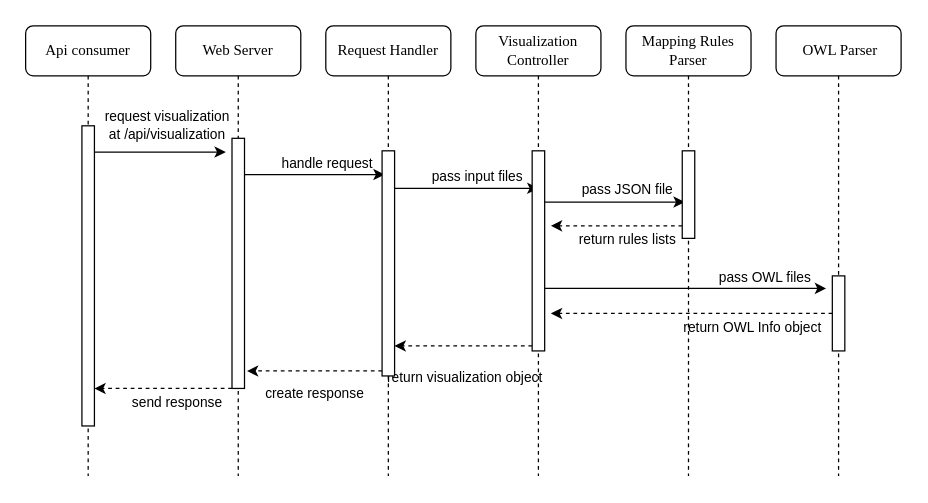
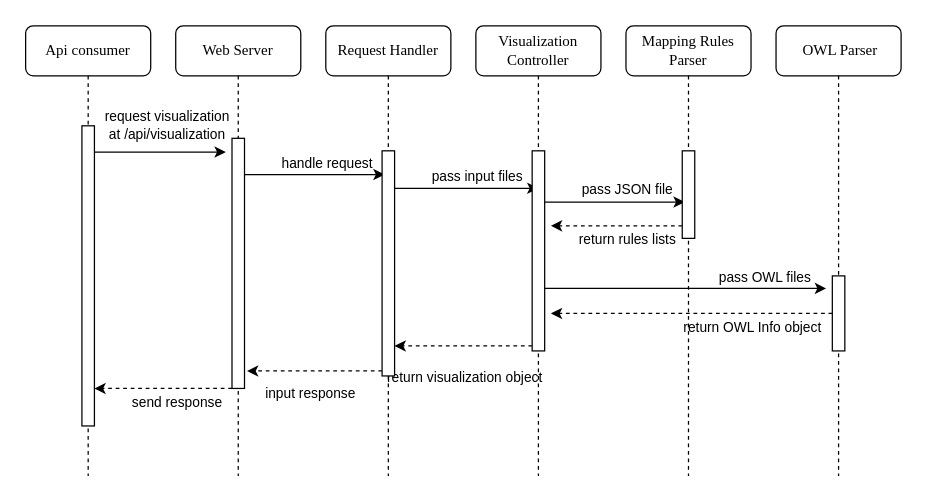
- <mxCell id="19" value="&lt;span style=&quot;color: rgb(0 , 0 , 0) ; font-family: &amp;#34;helvetica&amp;#34; ; font-size: 11px ; font-style: normal ; font-weight: 400 ; letter-spacing: normal ; text-align: center ; text-indent: 0px ; text-transform: none ; word-spacing: 0px ; background-color: rgb(255 , 255 , 255) ; display: inline ; float: none&quot;&gt;create response&lt;/span&gt;" style="text;whiteSpace=wrap;html=1;" vertex="1" parent="1"><mxGeometry x="210" y="300" width="90" height="20" as="geometry" /></mxCell>
+ <mxCell id="19" value="&lt;span style=&quot;color: rgb(0 , 0 , 0) ; font-family: &amp;#34;helvetica&amp;#34; ; font-size: 11px ; font-style: normal ; font-weight: 400 ; letter-spacing: normal ; text-align: center ; text-indent: 0px ; text-transform: none ; word-spacing: 0px ; background-color: rgb(255 , 255 , 255) ; display: inline ; float: none&quot;&gt;input response&lt;/span&gt;" style="text;whiteSpace=wrap;html=1;" vertex="1" parent="1"><mxGeometry x="210" y="300" width="90" height="20" as="geometry" /></mxCell>
